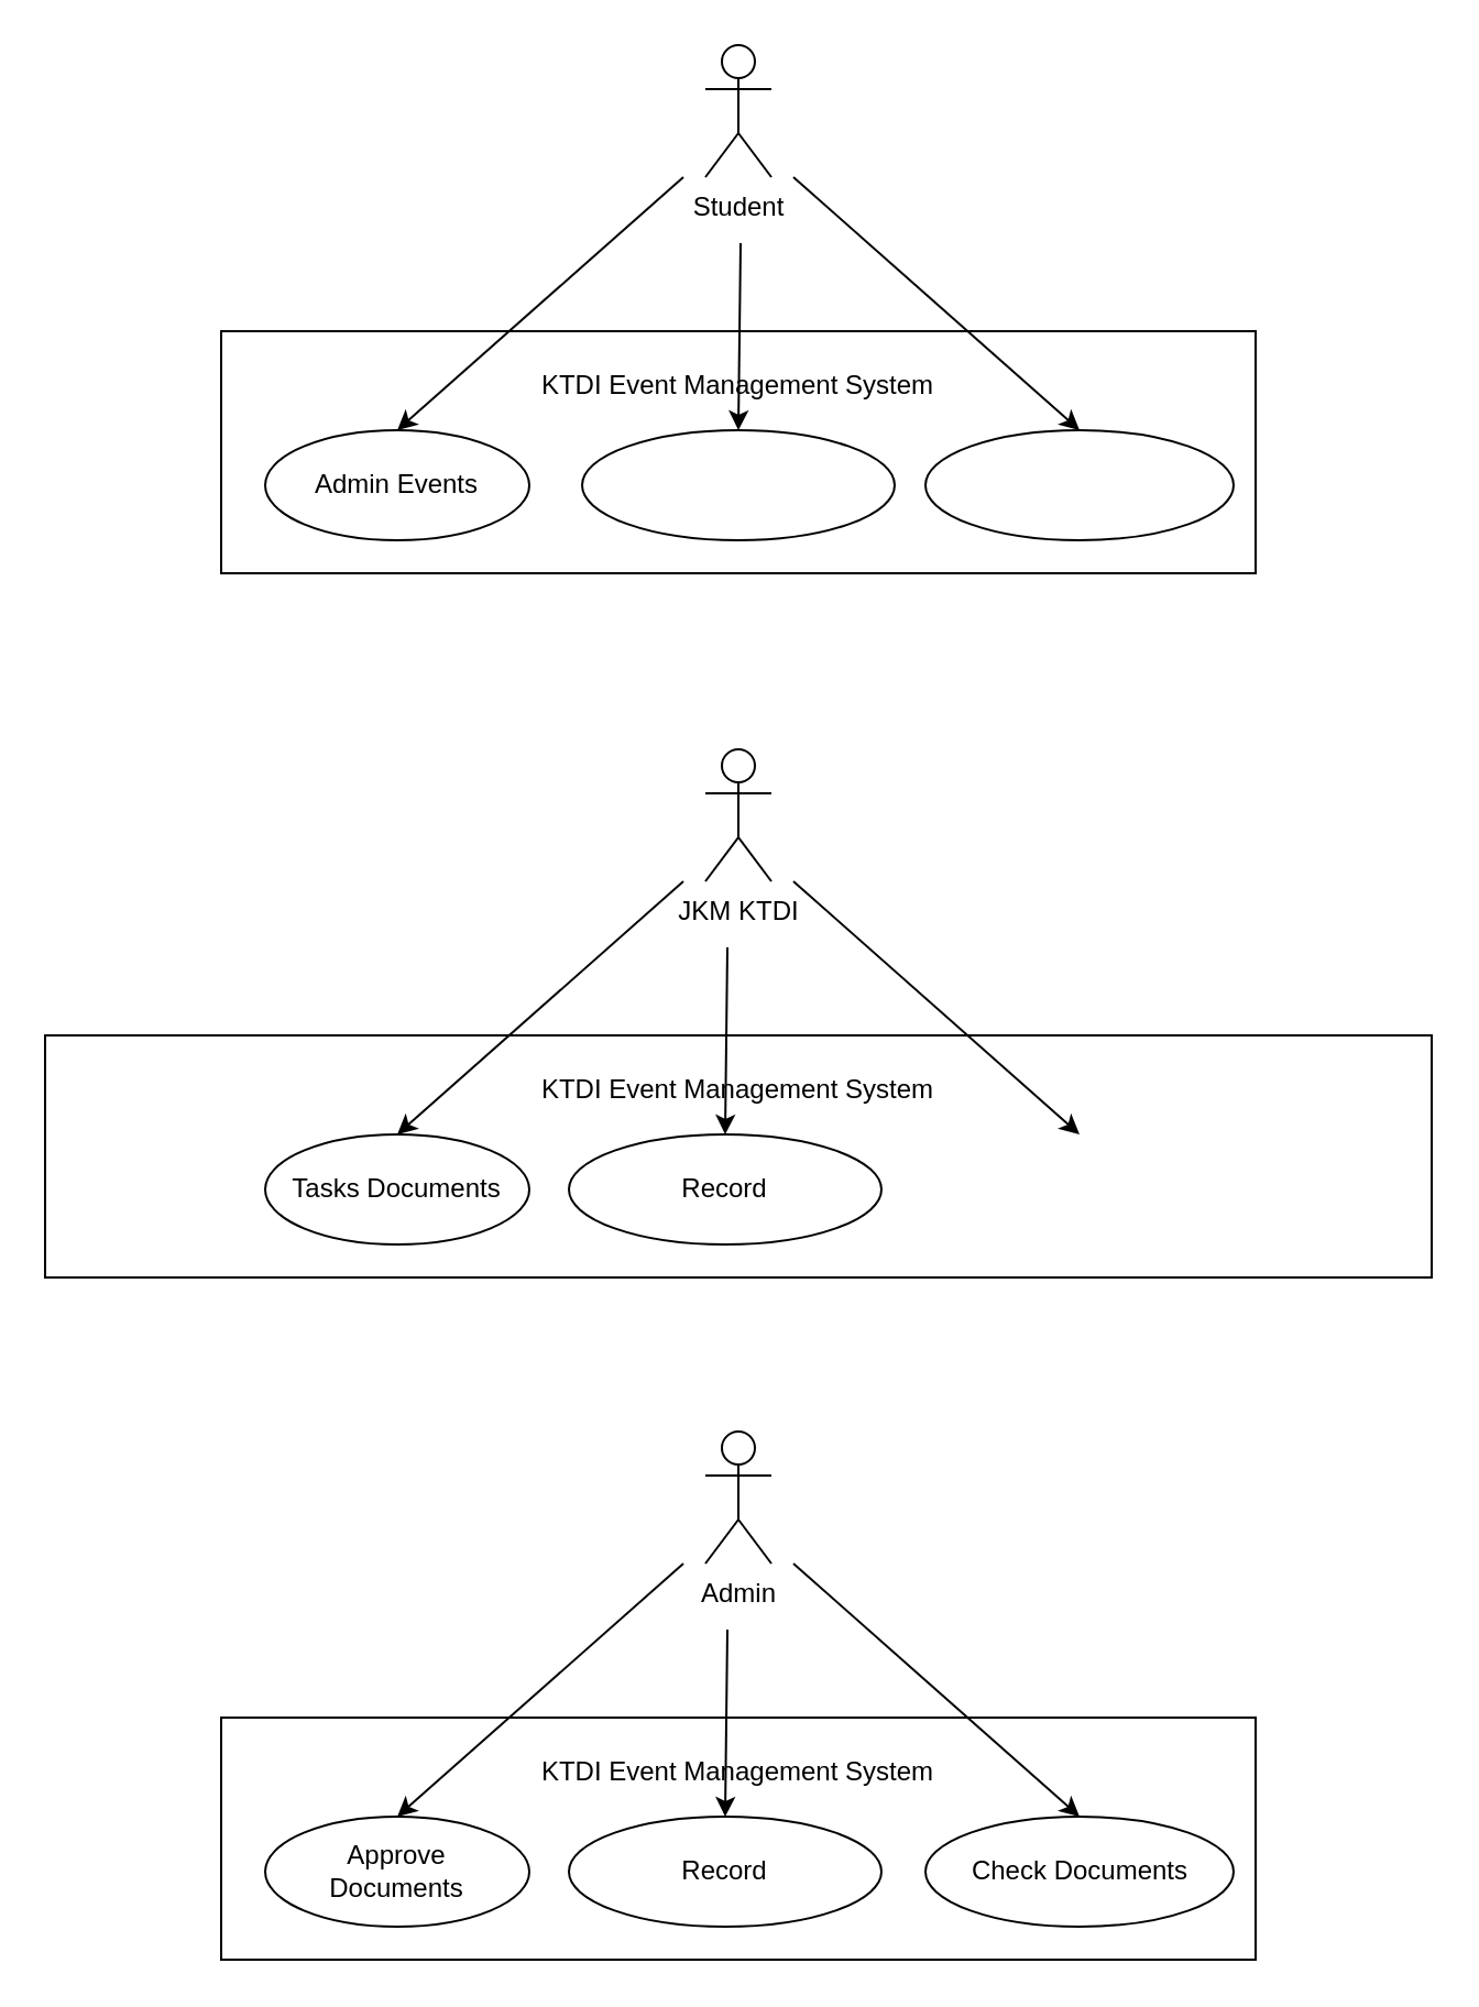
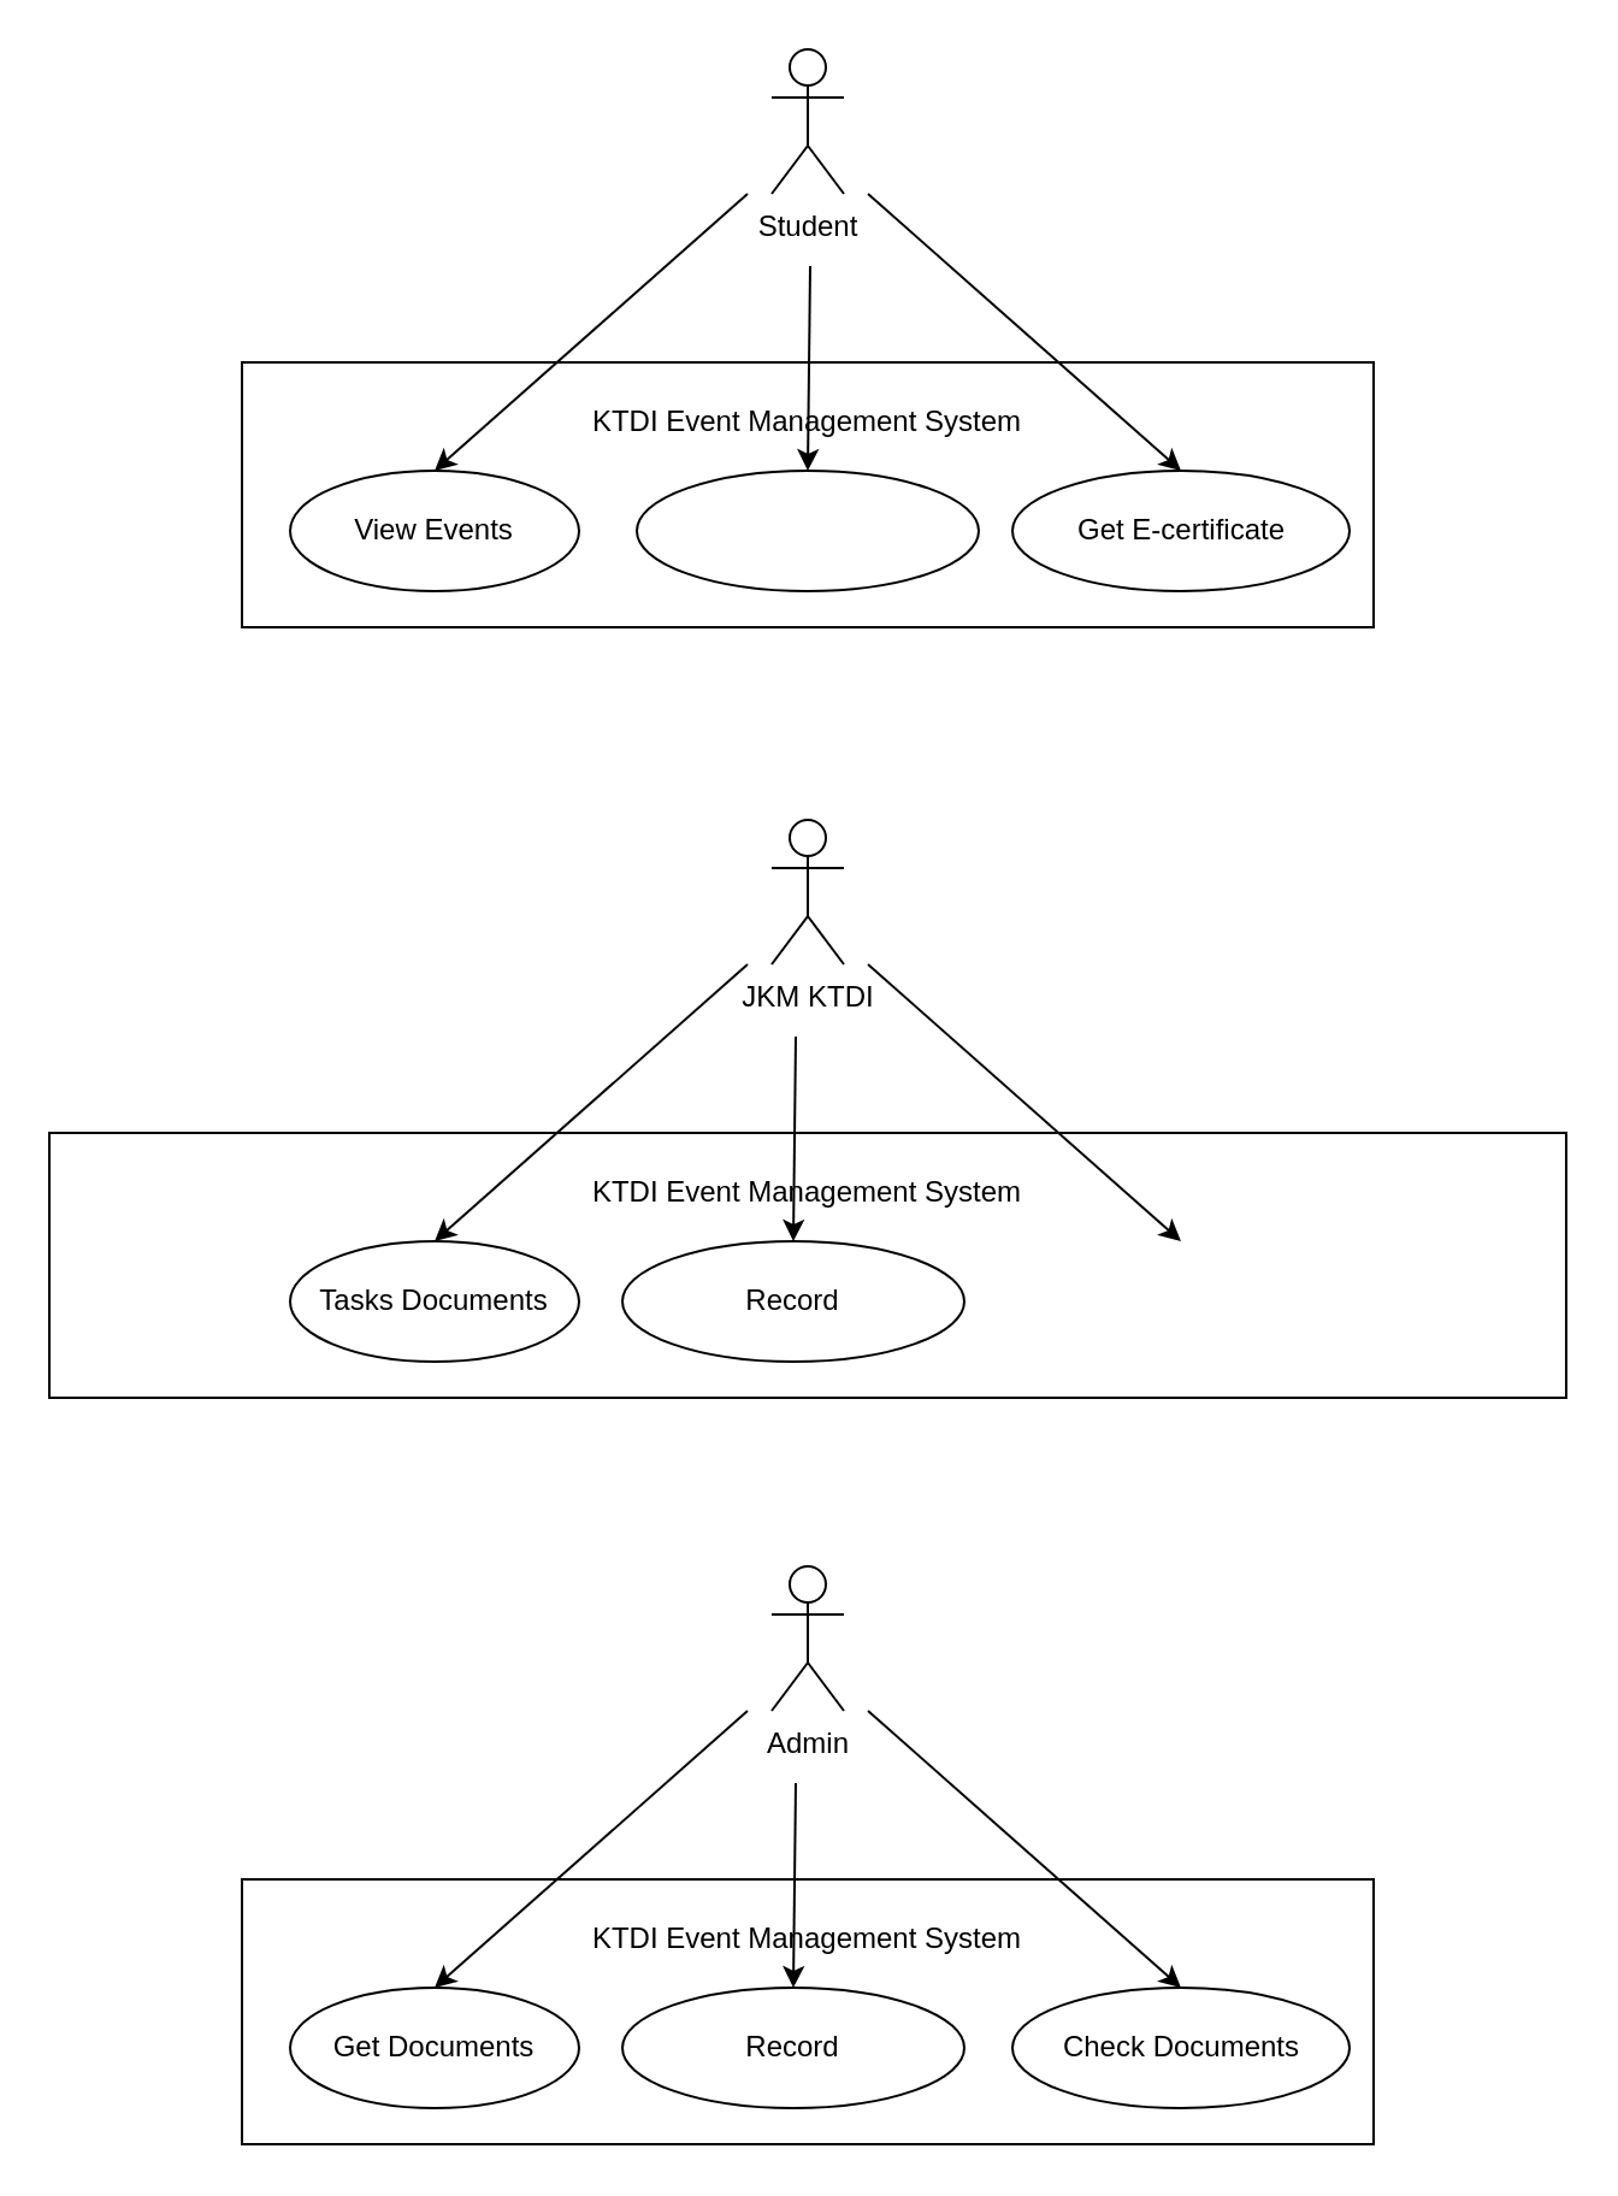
- <mxCell id="11" value="Admin Events" style="text;strokeColor=none;align=center;fillColor=none;html=1;verticalAlign=middle;whiteSpace=wrap;rounded=0;" vertex="1" parent="9"><mxGeometry x="10" y="10" width="100" height="30" as="geometry" /></mxCell>
+ <mxCell id="11" value="View Events" style="text;strokeColor=none;align=center;fillColor=none;html=1;verticalAlign=middle;whiteSpace=wrap;rounded=0;" vertex="1" parent="9"><mxGeometry x="10" y="10" width="100" height="30" as="geometry" /></mxCell>
+ <mxCell id="14" value="Get E-certificate" style="text;strokeColor=none;align=center;fillColor=none;html=1;verticalAlign=middle;whiteSpace=wrap;rounded=0;" vertex="1" parent="12"><mxGeometry x="11.667" y="10" width="116.667" height="30" as="geometry" /></mxCell>
- <mxCell id="33" value="Approve Documents" style="text;strokeColor=none;align=center;fillColor=none;html=1;verticalAlign=middle;whiteSpace=wrap;rounded=0;" vertex="1" parent="31"><mxGeometry x="10" y="10" width="100" height="30" as="geometry" /></mxCell>
+ <mxCell id="33" value="Get Documents" style="text;strokeColor=none;align=center;fillColor=none;html=1;verticalAlign=middle;whiteSpace=wrap;rounded=0;" vertex="1" parent="31"><mxGeometry x="10" y="10" width="100" height="30" as="geometry" /></mxCell>
